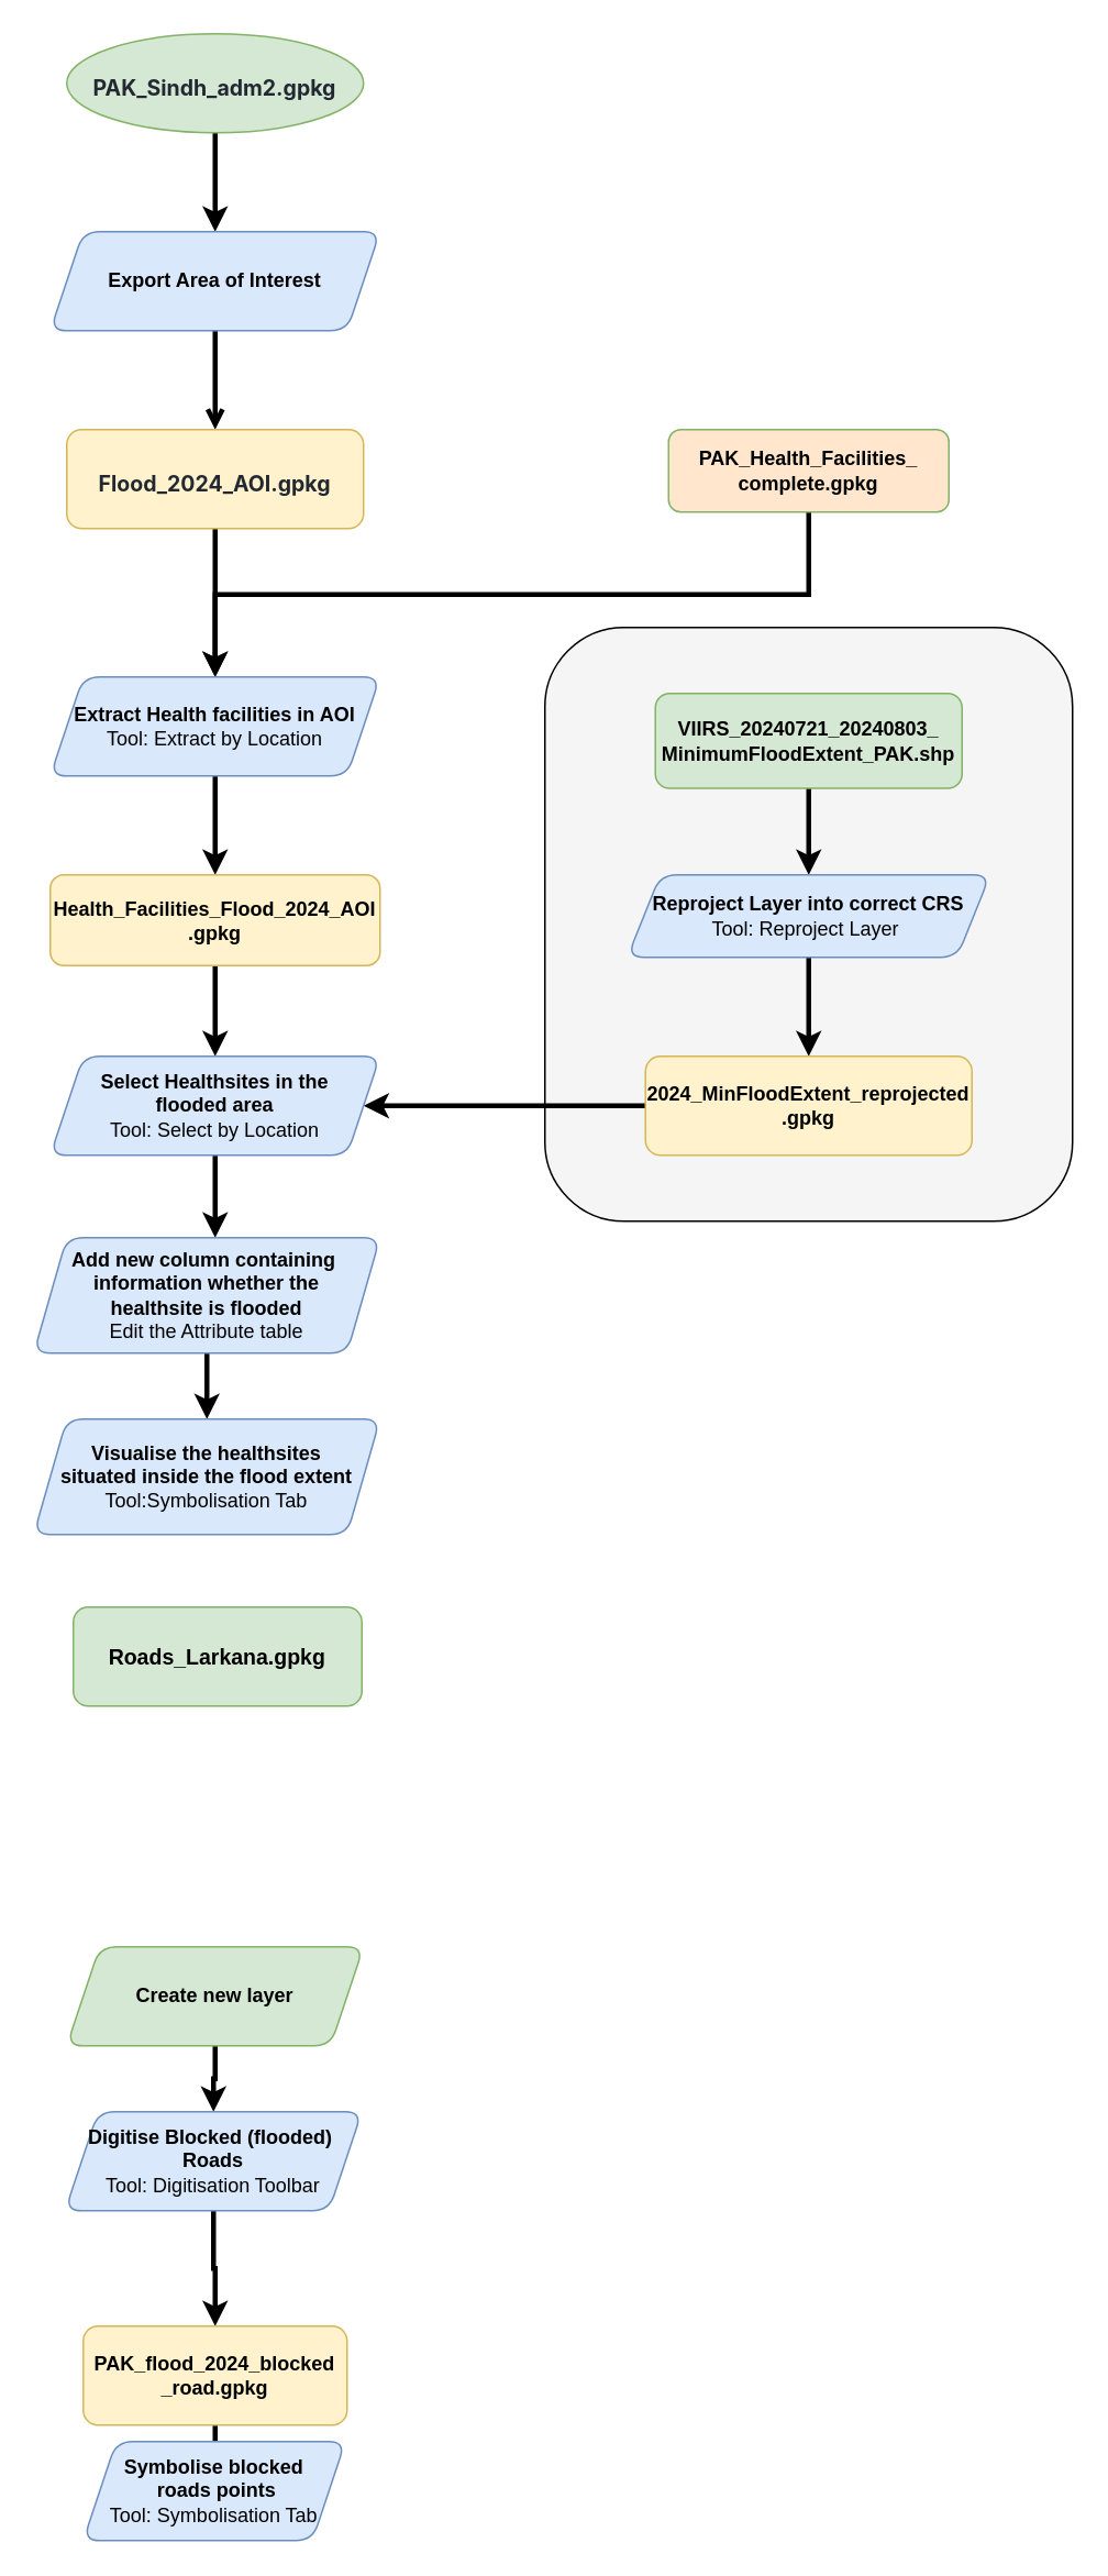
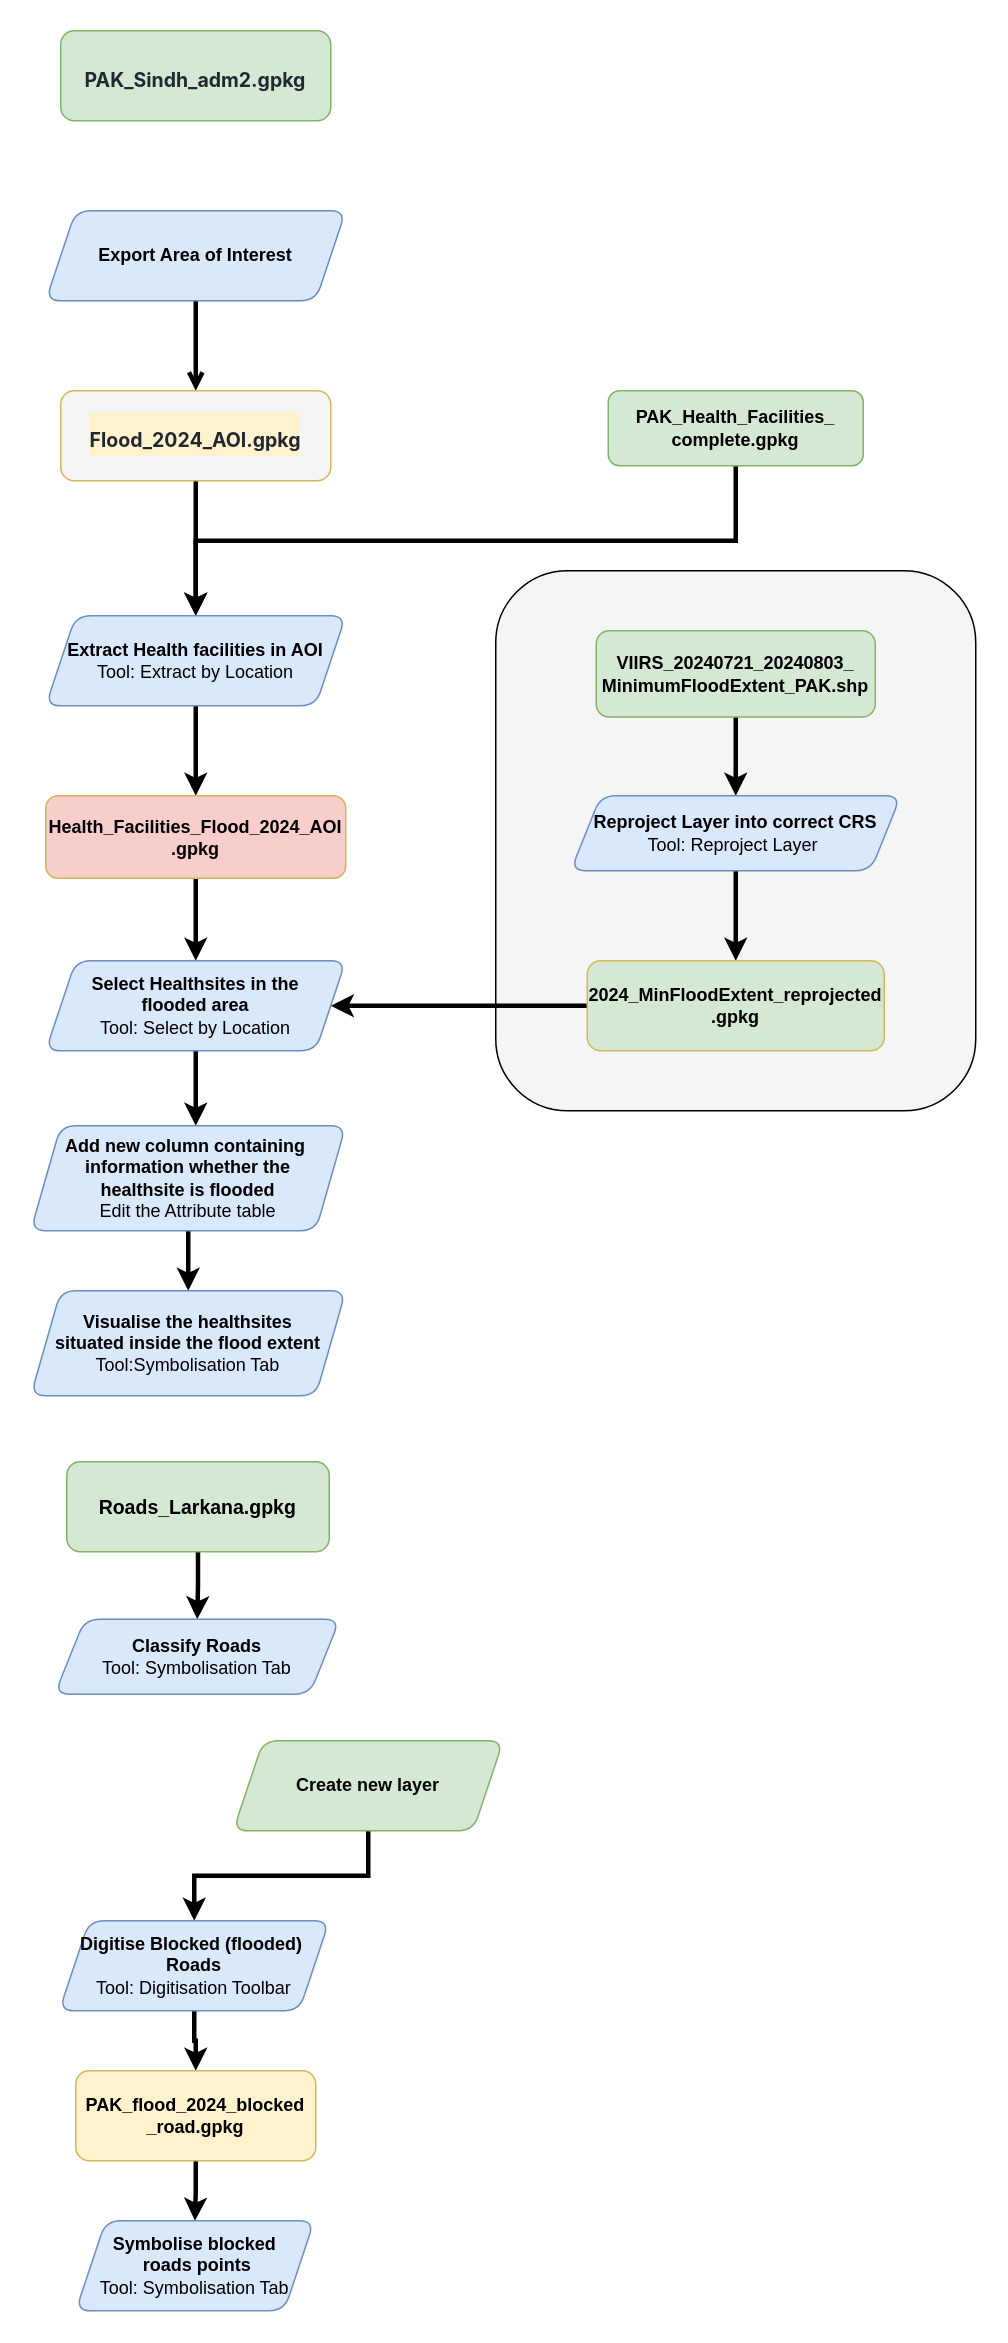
- <mxCell id="4" value="&lt;h1&gt;&lt;span style=&quot;color: rgb(34, 40, 50); font-family: -apple-system, BlinkMacSystemFont, &amp;quot;Segoe UI&amp;quot;, &amp;quot;Helvetica Neue&amp;quot;, Arial, sans-serif, &amp;quot;Apple Color Emoji&amp;quot;, &amp;quot;Segoe UI Emoji&amp;quot;, &amp;quot;Segoe UI Symbol&amp;quot;; text-align: start; background-color: rgb(213, 232, 212);&quot;&gt;&lt;font style=&quot;font-size: 13px;&quot;&gt;PAK_Sindh_adm2.gpkg&lt;/font&gt;&lt;/span&gt;&lt;/h1&gt;" style="ellipse;whiteSpace=wrap;html=1;fillColor=#d5e8d4;strokeColor=#82b366;" vertex="1" parent="1"><mxGeometry x="40" y="20" width="180" height="60" as="geometry" /></mxCell>
+ <mxCell id="4" value="&lt;h1&gt;&lt;span style=&quot;color: rgb(34, 40, 50); font-family: -apple-system, BlinkMacSystemFont, &amp;quot;Segoe UI&amp;quot;, &amp;quot;Helvetica Neue&amp;quot;, Arial, sans-serif, &amp;quot;Apple Color Emoji&amp;quot;, &amp;quot;Segoe UI Emoji&amp;quot;, &amp;quot;Segoe UI Symbol&amp;quot;; text-align: start; background-color: rgb(213, 232, 212);&quot;&gt;&lt;font style=&quot;font-size: 13px;&quot;&gt;PAK_Sindh_adm2.gpkg&lt;/font&gt;&lt;/span&gt;&lt;/h1&gt;" style="rounded=1;whiteSpace=wrap;html=1;fillColor=#d5e8d4;strokeColor=#82b366;" vertex="1" parent="1"><mxGeometry x="40" y="20" width="180" height="60" as="geometry" /></mxCell>
- <mxCell id="3" style="edgeStyle=orthogonalEdgeStyle;rounded=0;orthogonalLoop=1;jettySize=auto;html=1;exitX=0.5;exitY=1;exitDx=0;exitDy=0;strokeWidth=3;" edge="1" parent="1" source="4" target="6"><mxGeometry relative="1" as="geometry"><mxPoint x="130" y="130" as="targetPoint" /><Array as="points"><mxPoint x="130" y="110" /><mxPoint x="130" y="110" /></Array></mxGeometry></mxCell>
- <mxCell id="10" value="&lt;b&gt;PAK_Health_Facilities_&lt;br&gt;complete.gpkg&lt;/b&gt;" style="rounded=1;whiteSpace=wrap;html=1;fillColor=#ffe6cc;strokeColor=#82b366;" vertex="1" parent="1"><mxGeometry x="405" y="260" width="170" height="50" as="geometry" /></mxCell>
+ <mxCell id="10" value="&lt;b&gt;PAK_Health_Facilities_&lt;br&gt;complete.gpkg&lt;/b&gt;" style="rounded=1;whiteSpace=wrap;html=1;fillColor=#d5e8d4;strokeColor=#82b366;" vertex="1" parent="1"><mxGeometry x="405" y="260" width="170" height="50" as="geometry" /></mxCell>
- <mxCell id="8" value="&lt;h1&gt;&lt;span style=&quot;color: rgb(34, 40, 50); font-family: -apple-system, BlinkMacSystemFont, &amp;quot;Segoe UI&amp;quot;, &amp;quot;Helvetica Neue&amp;quot;, Arial, sans-serif, &amp;quot;Apple Color Emoji&amp;quot;, &amp;quot;Segoe UI Emoji&amp;quot;, &amp;quot;Segoe UI Symbol&amp;quot;; text-align: start; background-color: rgb(255, 242, 204);&quot;&gt;&lt;font style=&quot;font-size: 13px;&quot;&gt;Flood_2024_AOI.gpkg&lt;/font&gt;&lt;/span&gt;&lt;/h1&gt;" style="rounded=1;whiteSpace=wrap;html=1;fillColor=#fff2cc;strokeColor=#d6b656;" vertex="1" parent="1"><mxGeometry x="40" y="260" width="180" height="60" as="geometry" /></mxCell>
+ <mxCell id="8" value="&lt;h1&gt;&lt;span style=&quot;color: rgb(34, 40, 50); font-family: -apple-system, BlinkMacSystemFont, &amp;quot;Segoe UI&amp;quot;, &amp;quot;Helvetica Neue&amp;quot;, Arial, sans-serif, &amp;quot;Apple Color Emoji&amp;quot;, &amp;quot;Segoe UI Emoji&amp;quot;, &amp;quot;Segoe UI Symbol&amp;quot;; text-align: start; background-color: rgb(255, 242, 204);&quot;&gt;&lt;font style=&quot;font-size: 13px;&quot;&gt;Flood_2024_AOI.gpkg&lt;/font&gt;&lt;/span&gt;&lt;/h1&gt;" style="rounded=1;whiteSpace=wrap;html=1;fillColor=#f5f5f5;strokeColor=#d6b656;" vertex="1" parent="1"><mxGeometry x="40" y="260" width="180" height="60" as="geometry" /></mxCell>
- <mxCell id="14" value="&lt;b&gt;Health_Facilities_Flood_2024_AOI&lt;br&gt;.gpkg&lt;/b&gt;" style="rounded=1;whiteSpace=wrap;html=1;fillColor=#fff2cc;strokeColor=#d6b656;" vertex="1" parent="1"><mxGeometry x="30" y="530" width="200" height="55" as="geometry" /></mxCell>
+ <mxCell id="14" value="&lt;b&gt;Health_Facilities_Flood_2024_AOI&lt;br&gt;.gpkg&lt;/b&gt;" style="rounded=1;whiteSpace=wrap;html=1;fillColor=#f8cecc;strokeColor=#d6b656;" vertex="1" parent="1"><mxGeometry x="30" y="530" width="200" height="55" as="geometry" /></mxCell>
- <mxCell id="20" value="&lt;b&gt;2024_MinFloodExtent_reprojected&lt;br&gt;.gpkg&lt;/b&gt;" style="whiteSpace=wrap;html=1;fillColor=#fff2cc;strokeColor=#d6b656;rounded=1;" vertex="1" parent="1"><mxGeometry x="391" y="640" width="198" height="60" as="geometry" /></mxCell>
+ <mxCell id="20" value="&lt;b&gt;2024_MinFloodExtent_reprojected&lt;br&gt;.gpkg&lt;/b&gt;" style="whiteSpace=wrap;html=1;fillColor=#d5e8d4;strokeColor=#d6b656;rounded=1;" vertex="1" parent="1"><mxGeometry x="391" y="640" width="198" height="60" as="geometry" /></mxCell>
+ <mxCell id="27" value="" style="edgeStyle=orthogonalEdgeStyle;rounded=0;orthogonalLoop=1;jettySize=auto;html=1;strokeWidth=3;" edge="1" parent="1" source="28" target="29"><mxGeometry relative="1" as="geometry" /></mxCell>
+ <mxCell id="29" value="&lt;b&gt;Classify Roads&lt;/b&gt;&lt;div&gt;Tool: Symbolisation Tab&lt;/div&gt;" style="shape=parallelogram;perimeter=parallelogramPerimeter;whiteSpace=wrap;html=1;fixedSize=1;fillColor=#dae8fc;strokeColor=#6c8ebf;rounded=1;" vertex="1" parent="1"><mxGeometry x="36" y="1079" width="190" height="50" as="geometry" /></mxCell>
- <mxCell id="31" value="&lt;b&gt;Create new layer&lt;/b&gt;" style="shape=parallelogram;perimeter=parallelogramPerimeter;whiteSpace=wrap;html=1;fixedSize=1;fillColor=#d5e8d4;strokeColor=#82b366;shadow=0;rounded=1;" vertex="1" parent="1"><mxGeometry x="40" y="1180" width="180" height="60" as="geometry" /></mxCell>
+ <mxCell id="31" value="&lt;b&gt;Create new layer&lt;/b&gt;" style="shape=parallelogram;perimeter=parallelogramPerimeter;whiteSpace=wrap;html=1;fixedSize=1;fillColor=#d5e8d4;strokeColor=#82b366;shadow=0;rounded=1;" vertex="1" parent="1"><mxGeometry x="155" y="1160" width="180" height="60" as="geometry" /></mxCell>
- <mxCell id="35" value="&lt;b&gt;PAK_flood_2024_blocked&lt;br&gt;_road.gpkg&lt;/b&gt;" style="rounded=1;whiteSpace=wrap;html=1;fillColor=#fff2cc;strokeColor=#d6b656;" vertex="1" parent="1"><mxGeometry x="50" y="1410" width="160" height="60" as="geometry" /></mxCell>
+ <mxCell id="35" value="&lt;b&gt;PAK_flood_2024_blocked&lt;br&gt;_road.gpkg&lt;/b&gt;" style="rounded=1;whiteSpace=wrap;html=1;fillColor=#fff2cc;strokeColor=#d6b656;" vertex="1" parent="1"><mxGeometry x="50" y="1380" width="160" height="60" as="geometry" /></mxCell>
